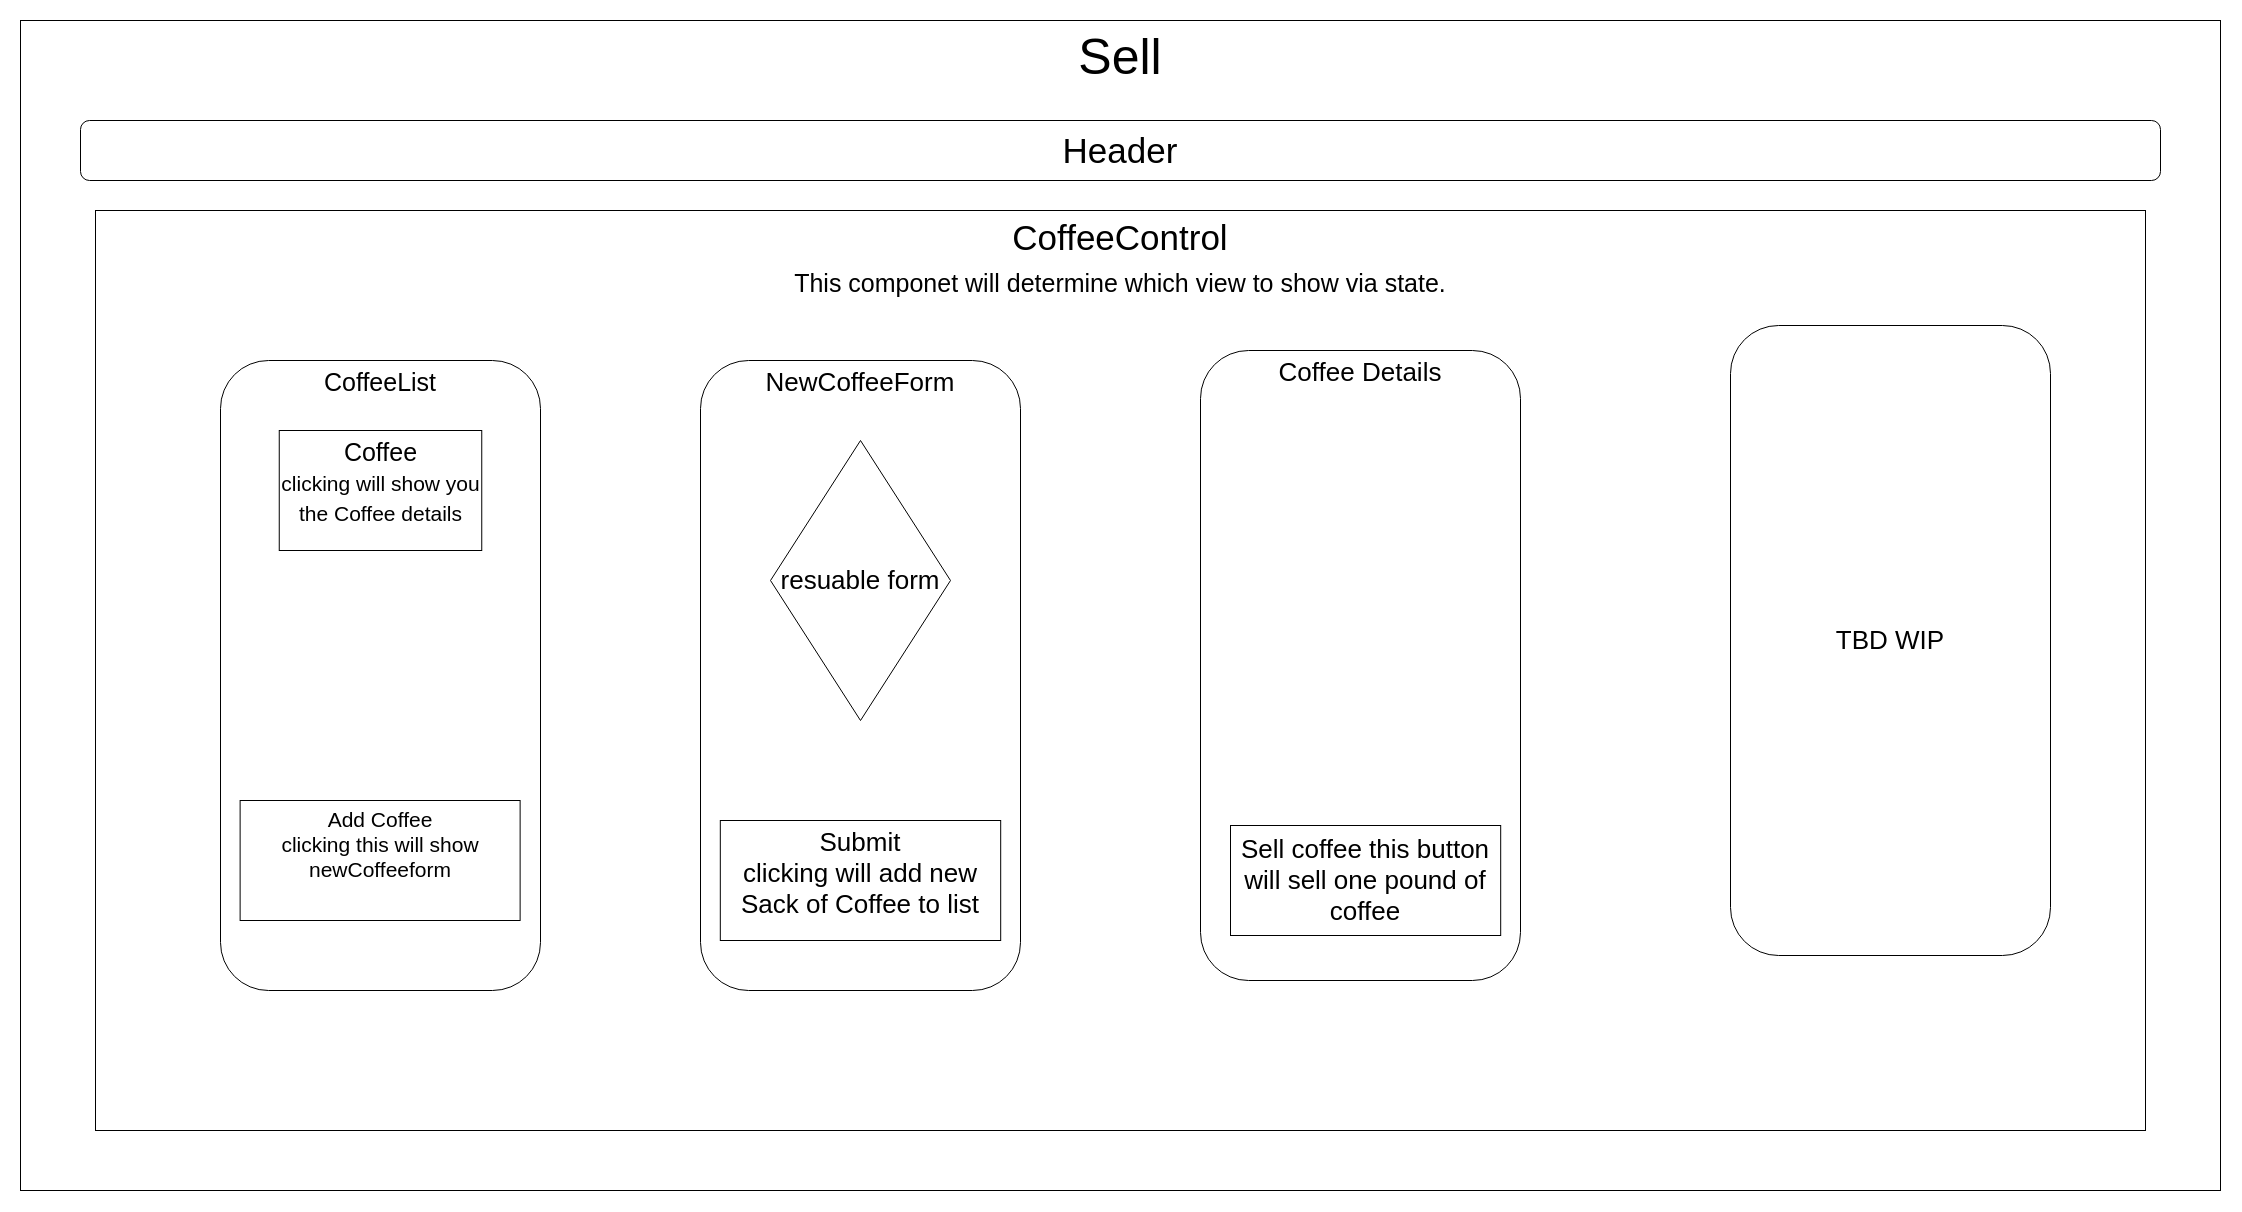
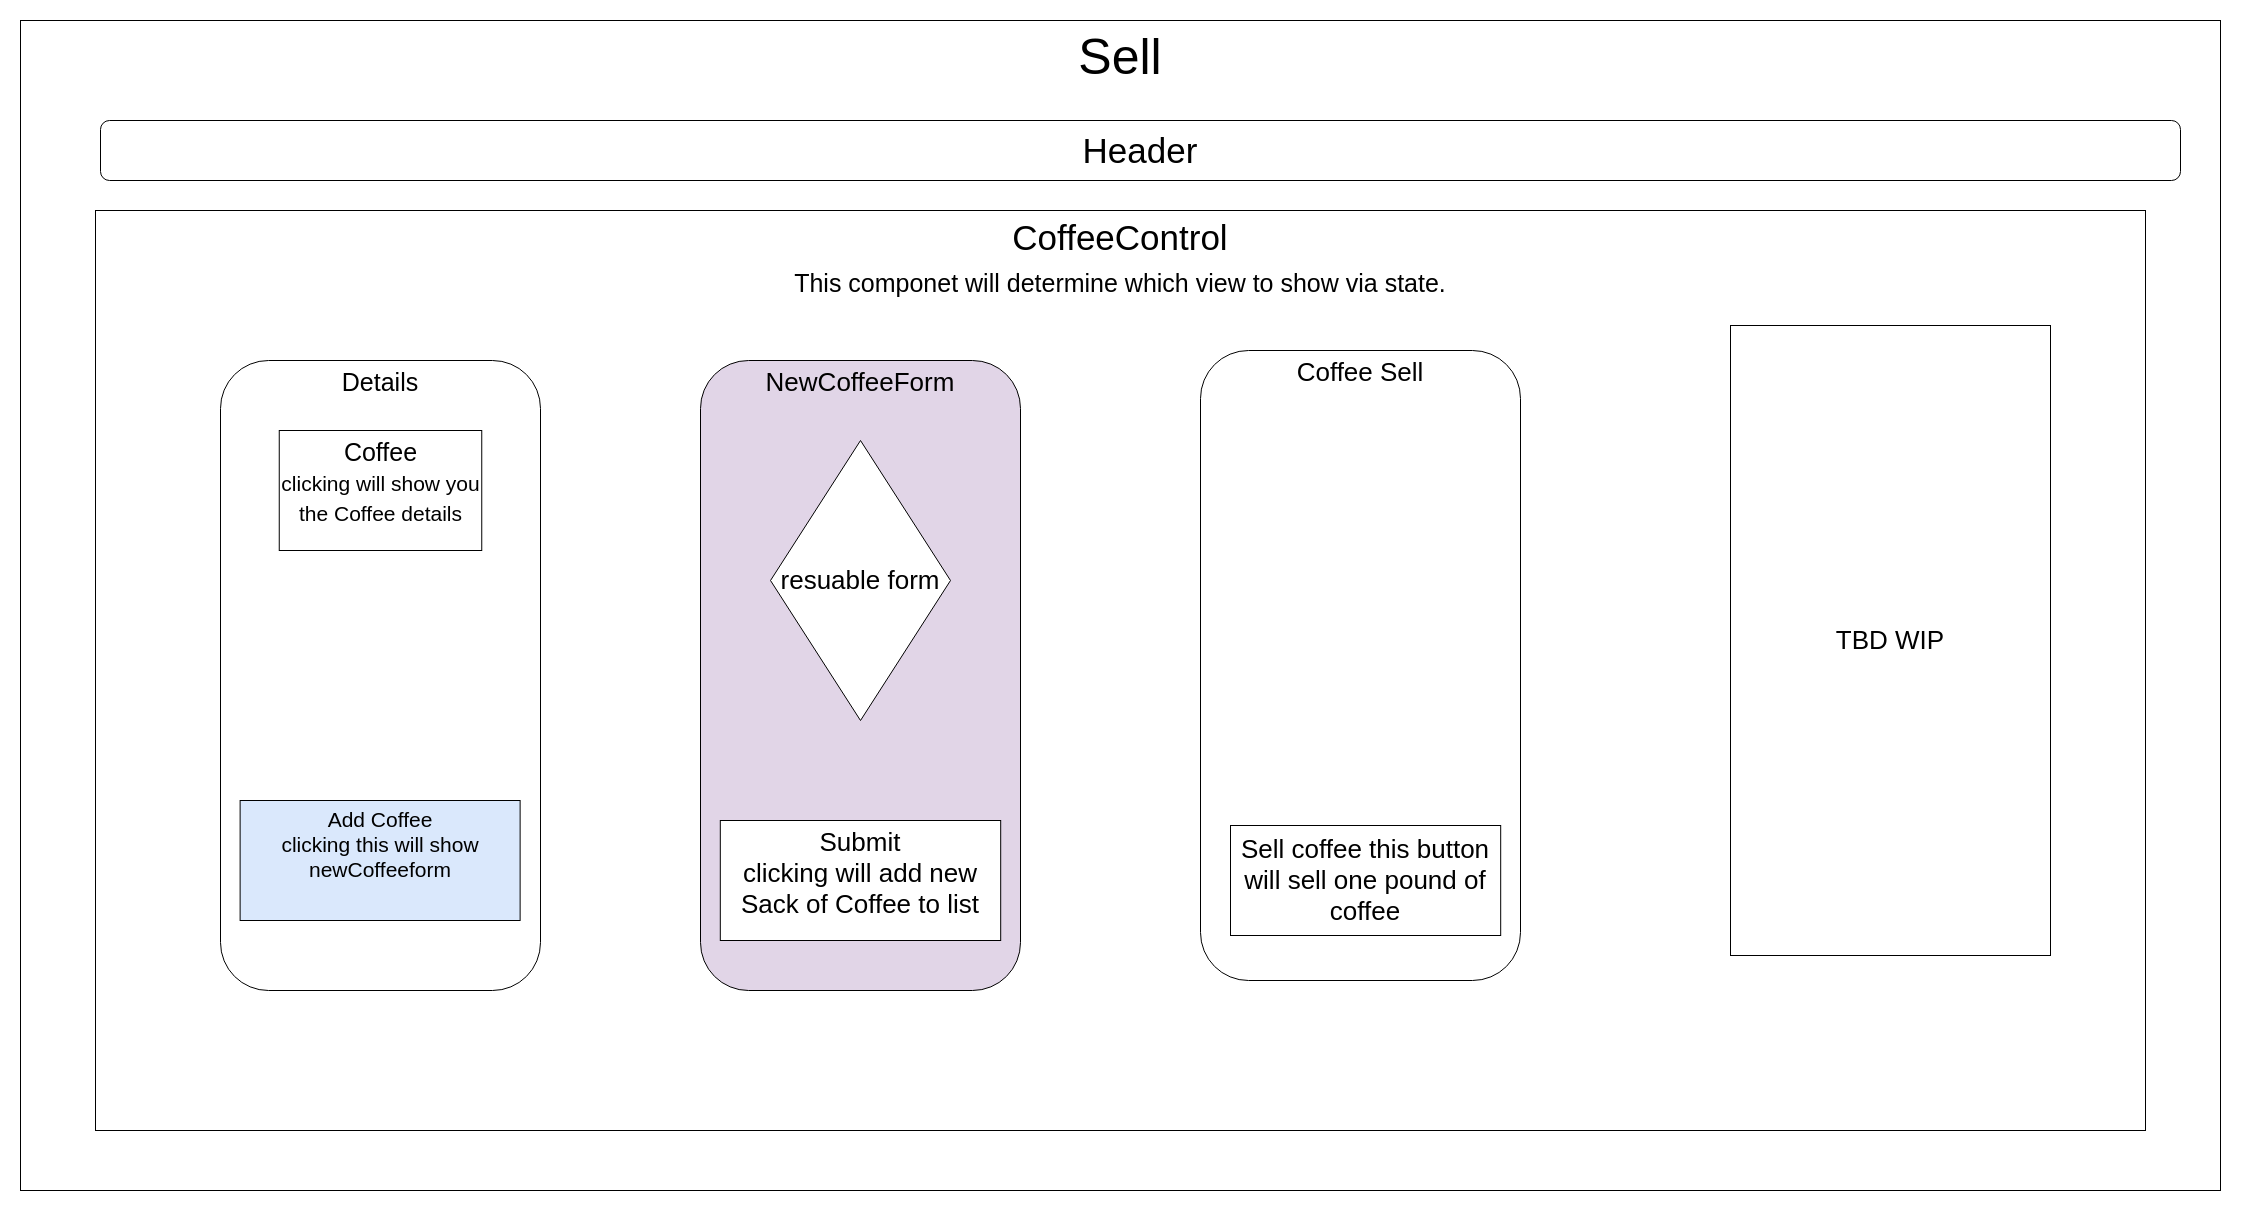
- <mxCell id="3" value="Header" style="rounded=1;whiteSpace=wrap;html=1;fontSize=35;" parent="1" vertex="1"><mxGeometry x="80" y="120" width="2080" height="60" as="geometry" /></mxCell>
+ <mxCell id="3" value="Header" style="rounded=1;whiteSpace=wrap;html=1;fontSize=35;" parent="1" vertex="1"><mxGeometry x="100" y="120" width="2080" height="60" as="geometry" /></mxCell>
- <mxCell id="11" value="Coffee Details" style="rounded=1;whiteSpace=wrap;html=1;fontSize=26;verticalAlign=top;" parent="1" vertex="1"><mxGeometry x="1200" y="350" width="320" height="630" as="geometry" /></mxCell>
+ <mxCell id="11" value="Coffee Sell" style="rounded=1;whiteSpace=wrap;html=1;fontSize=26;verticalAlign=top;" parent="1" vertex="1"><mxGeometry x="1200" y="350" width="320" height="630" as="geometry" /></mxCell>
- <mxCell id="5" value="CoffeeList" style="rounded=1;whiteSpace=wrap;html=1;fontSize=25;verticalAlign=top;" parent="1" vertex="1"><mxGeometry x="220" y="360" width="320" height="630" as="geometry" /></mxCell>
+ <mxCell id="5" value="Details" style="rounded=1;whiteSpace=wrap;html=1;fontSize=25;verticalAlign=top;" parent="1" vertex="1"><mxGeometry x="220" y="360" width="320" height="630" as="geometry" /></mxCell>
- <mxCell id="8" value="NewCoffeeForm" style="rounded=1;whiteSpace=wrap;html=1;fontSize=26;verticalAlign=top;" parent="1" vertex="1"><mxGeometry x="700" y="360" width="320" height="630" as="geometry" /></mxCell>
+ <mxCell id="8" value="NewCoffeeForm" style="rounded=1;whiteSpace=wrap;html=1;fontSize=26;verticalAlign=top;fillColor=#e1d5e7;" parent="1" vertex="1"><mxGeometry x="700" y="360" width="320" height="630" as="geometry" /></mxCell>
- <mxCell id="13" value="TBD WIP" style="rounded=1;whiteSpace=wrap;html=1;fontSize=26;verticalAlign=middle;" parent="1" vertex="1"><mxGeometry x="1730" y="325" width="320" height="630" as="geometry" /></mxCell>
+ <mxCell id="13" value="TBD WIP" style="whiteSpace=wrap;html=1;fontSize=26;verticalAlign=middle;rounded=0;" parent="1" vertex="1"><mxGeometry x="1730" y="325" width="320" height="630" as="geometry" /></mxCell>
- <mxCell id="7" value="Add Coffee&lt;br&gt;clicking this will show newCoffeeform" style="rounded=0;whiteSpace=wrap;html=1;fontSize=21;verticalAlign=top;" parent="1" vertex="1"><mxGeometry x="239.62" y="800" width="280" height="120" as="geometry" /></mxCell>
+ <mxCell id="7" value="Add Coffee&lt;br&gt;clicking this will show newCoffeeform" style="rounded=0;whiteSpace=wrap;html=1;fontSize=21;verticalAlign=top;fillColor=#dae8fc;" parent="1" vertex="1"><mxGeometry x="239.62" y="800" width="280" height="120" as="geometry" /></mxCell>
